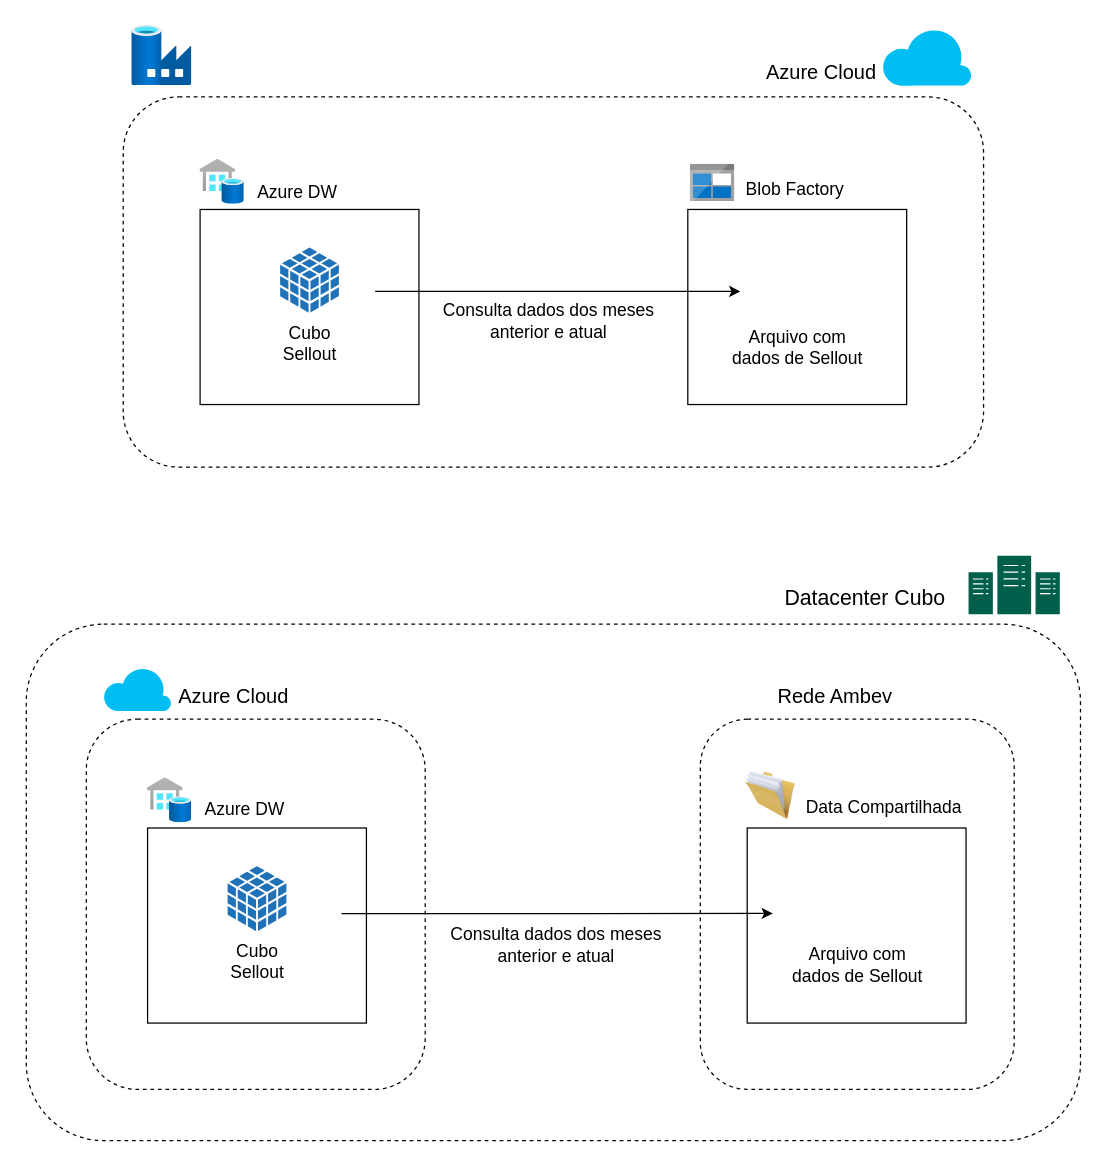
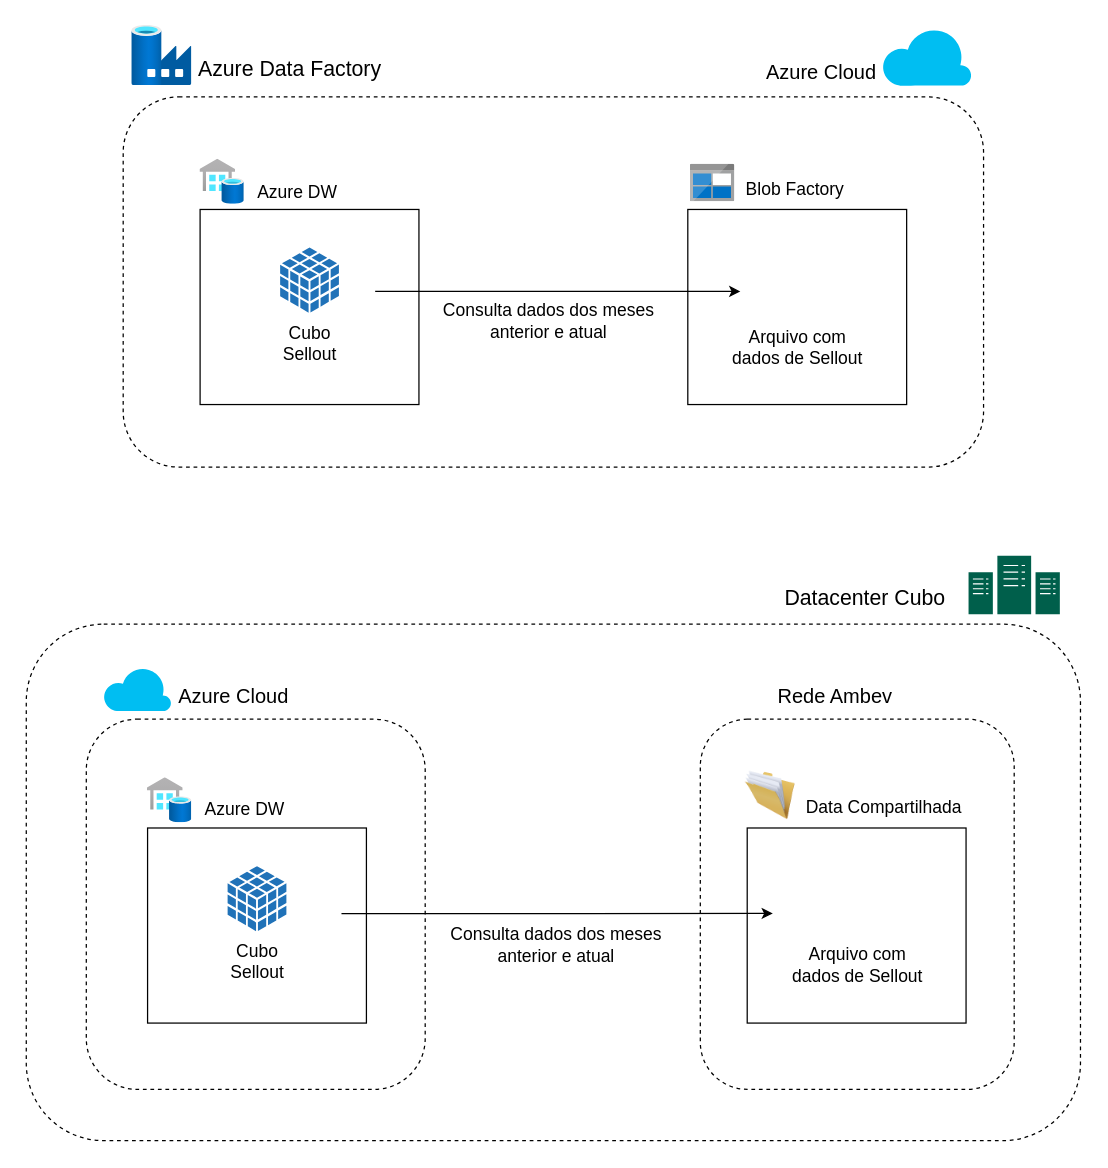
+ <mxCell id="19" value="Azure Data Factory" style="text;html=1;align=center;verticalAlign=middle;resizable=0;points=[];autosize=1;strokeWidth=1;rounded=0;fontSize=17;" vertex="1" parent="1"><mxGeometry x="153" y="44" width="156" height="24" as="geometry" /></mxCell>
